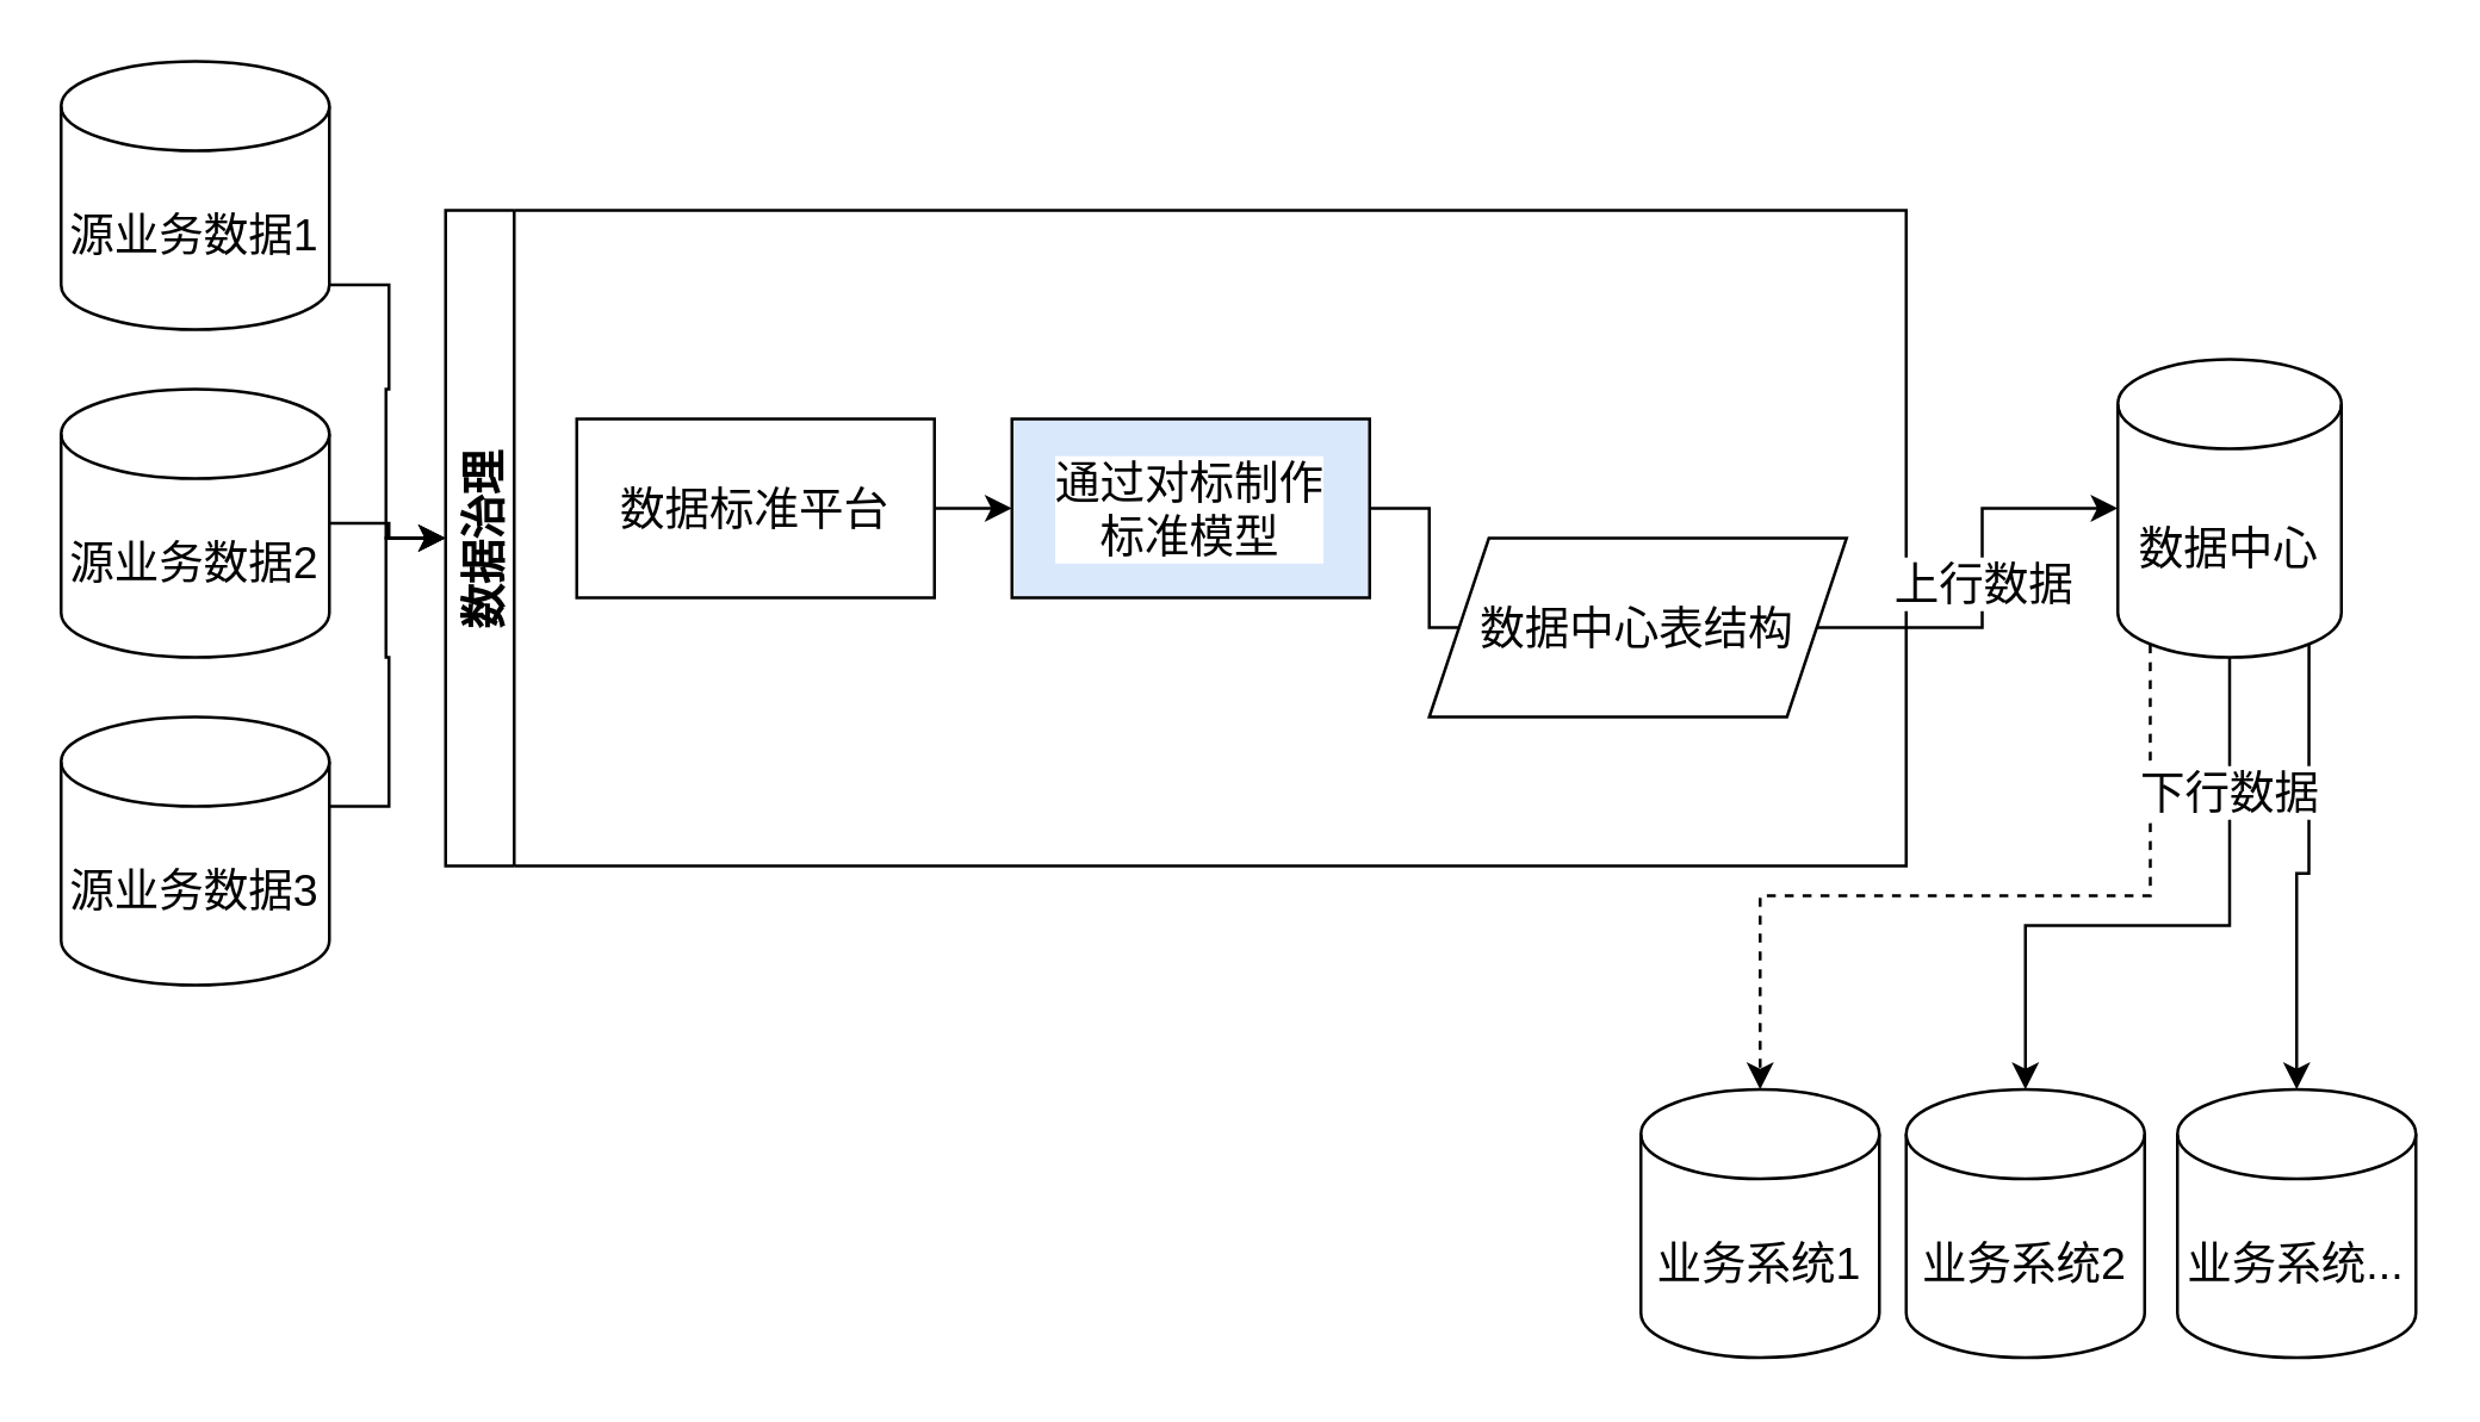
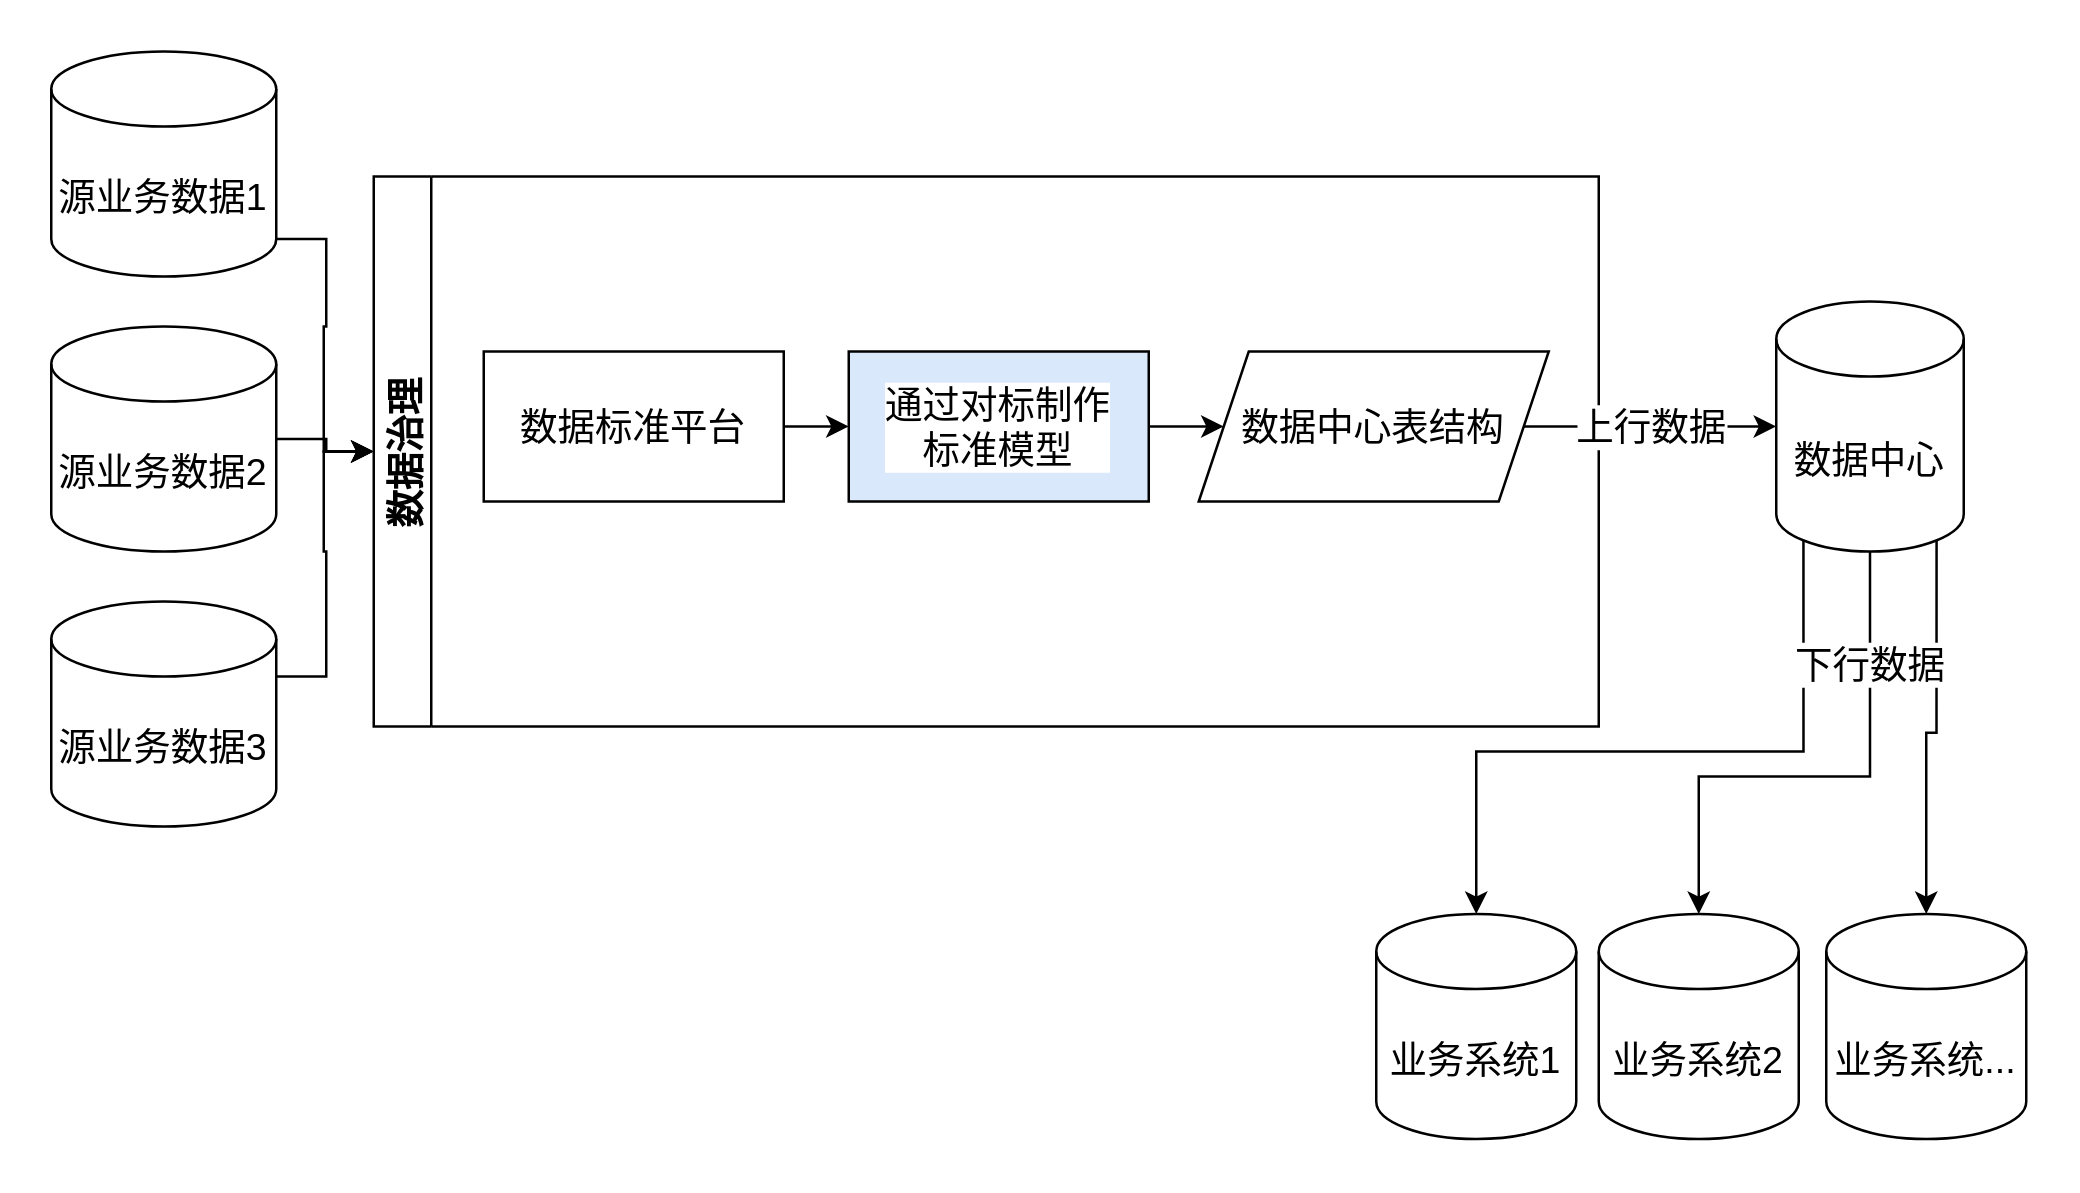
- <mxCell id="9" value="数据中心表结构" style="shape=parallelogram;perimeter=parallelogramPerimeter;whiteSpace=wrap;html=1;fixedSize=1;fontSize=15;rounded=0;labelBackgroundColor=default;labelBorderColor=none;" vertex="1" parent="4"><mxGeometry x="330" y="110" width="140" height="60" as="geometry" /></mxCell>
+ <mxCell id="9" value="数据中心表结构" style="shape=parallelogram;perimeter=parallelogramPerimeter;whiteSpace=wrap;html=1;fixedSize=1;fontSize=15;rounded=0;labelBackgroundColor=default;labelBorderColor=none;" vertex="1" parent="4"><mxGeometry x="330" y="70" width="140" height="60" as="geometry" /></mxCell>
- <mxCell id="12" style="edgeStyle=orthogonalEdgeStyle;rounded=0;orthogonalLoop=1;jettySize=auto;html=1;exitX=0.145;exitY=1;exitDx=0;exitDy=-4.35;exitPerimeter=0;fontSize=15;dashed=1;" edge="1" parent="1" source="13" target="15"><mxGeometry relative="1" as="geometry"><Array as="points"><mxPoint x="721" y="300" /><mxPoint x="590" y="300" /></Array></mxGeometry></mxCell>
+ <mxCell id="12" style="edgeStyle=orthogonalEdgeStyle;rounded=0;orthogonalLoop=1;jettySize=auto;html=1;exitX=0.145;exitY=1;exitDx=0;exitDy=-4.35;exitPerimeter=0;fontSize=15;" edge="1" parent="1" source="13" target="15"><mxGeometry relative="1" as="geometry"><Array as="points"><mxPoint x="721" y="300" /><mxPoint x="590" y="300" /></Array></mxGeometry></mxCell>
